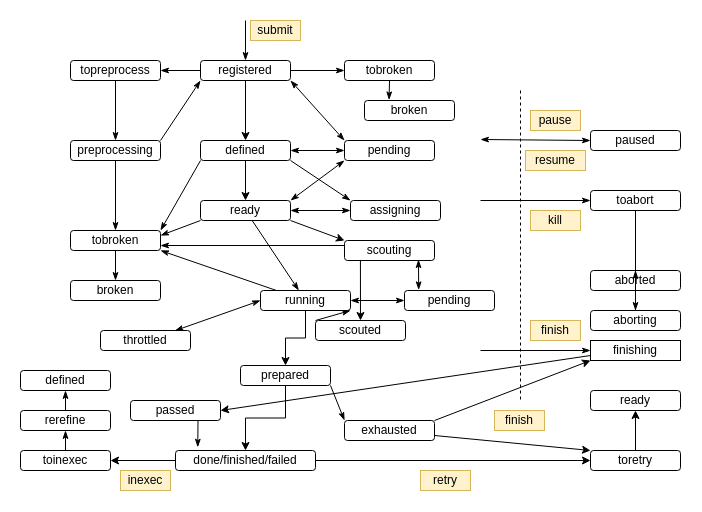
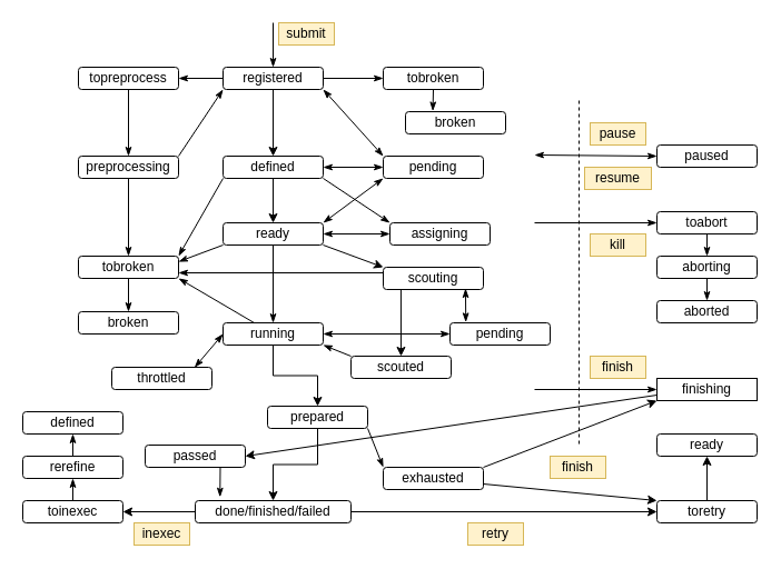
- <mxCell id="19" value="running" style="rounded=1;whiteSpace=wrap;html=1;" vertex="1" parent="1"><mxGeometry x="260" y="290" width="90" height="20" as="geometry" /></mxCell>
+ <mxCell id="19" value="running" style="rounded=1;whiteSpace=wrap;html=1;" vertex="1" parent="1"><mxGeometry x="200" y="290" width="90" height="20" as="geometry" /></mxCell>
- <mxCell id="62" value="aborting" style="rounded=1;whiteSpace=wrap;html=1;" vertex="1" parent="1"><mxGeometry x="590" y="310" width="90" height="20" as="geometry" /></mxCell>
+ <mxCell id="62" value="aborting" style="rounded=1;whiteSpace=wrap;html=1;" vertex="1" parent="1"><mxGeometry x="590" y="230" width="90" height="20" as="geometry" /></mxCell>
